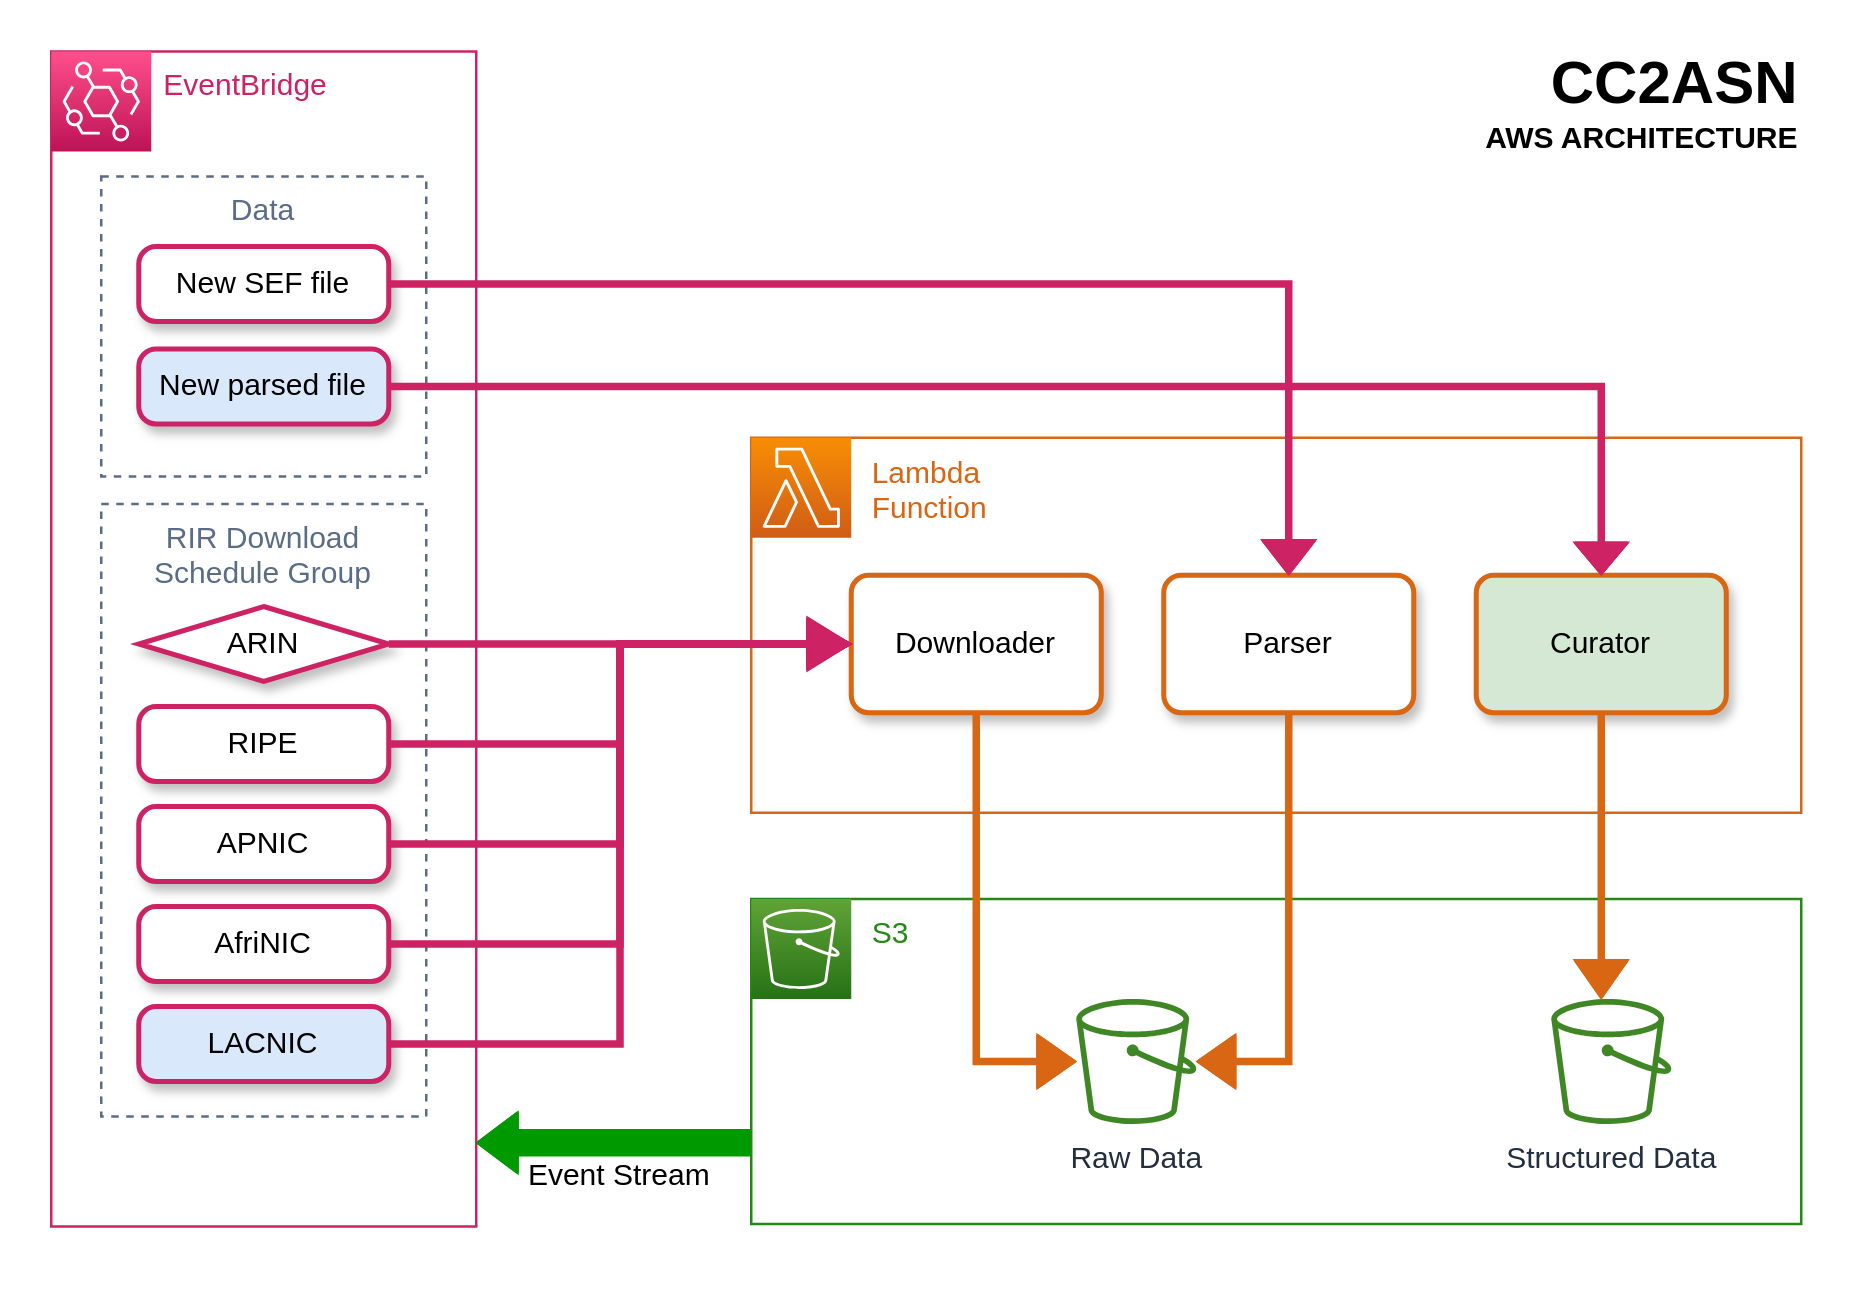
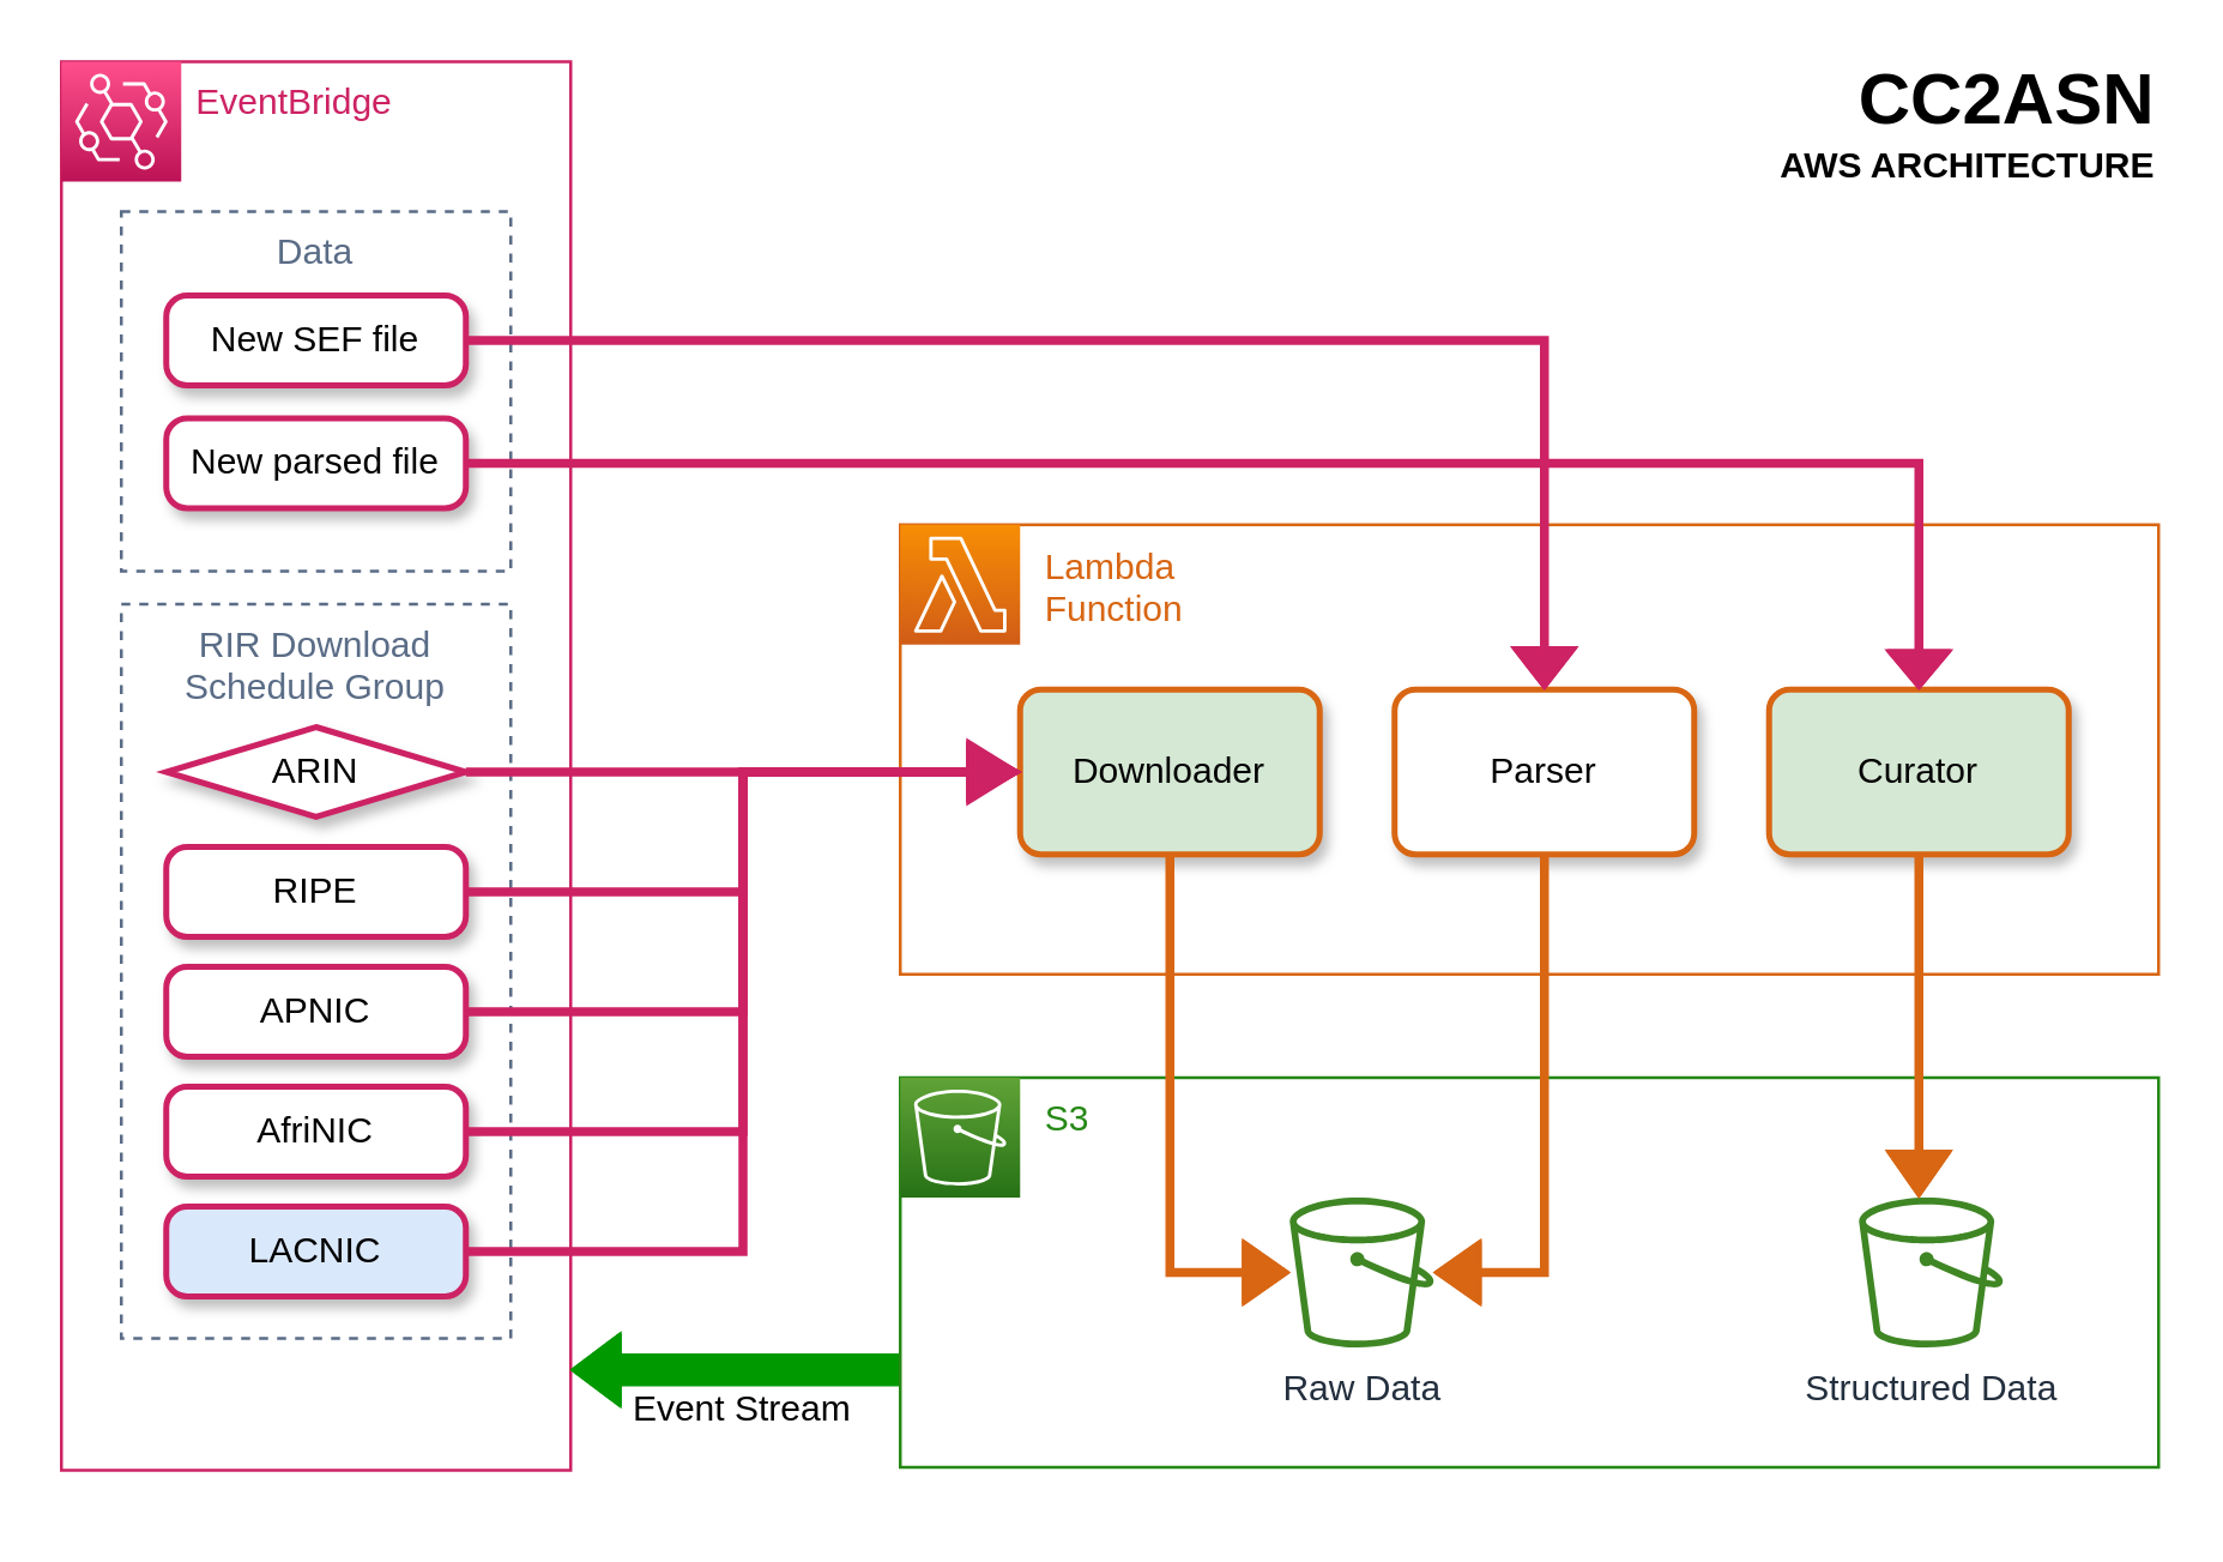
- <mxCell id="6" value="&lt;font style=&quot;font-size: 12px;&quot;&gt;New parsed file&lt;/font&gt;" style="rounded=1;whiteSpace=wrap;html=1;absoluteArcSize=1;arcSize=14;strokeWidth=2;strokeColor=#CD2264;shadow=1;fillColor=#dae8fc;" vertex="1" parent="2"><mxGeometry x="35" y="119" width="100" height="30" as="geometry" /></mxCell>
+ <mxCell id="6" value="&lt;font style=&quot;font-size: 12px;&quot;&gt;New parsed file&lt;/font&gt;" style="rounded=1;whiteSpace=wrap;html=1;absoluteArcSize=1;arcSize=14;strokeWidth=2;strokeColor=#CD2264;shadow=1;" vertex="1" parent="2"><mxGeometry x="35" y="119" width="100" height="30" as="geometry" /></mxCell>
- <mxCell id="16" value="Downloader" style="rounded=1;whiteSpace=wrap;html=1;absoluteArcSize=1;arcSize=14;strokeWidth=2;shadow=1;strokeColor=#D86613;" parent="14" vertex="1"><mxGeometry x="40" y="55" width="100" height="55" as="geometry" /></mxCell>
+ <mxCell id="16" value="Downloader" style="rounded=1;whiteSpace=wrap;html=1;absoluteArcSize=1;arcSize=14;strokeWidth=2;shadow=1;strokeColor=#D86613;fillColor=#d5e8d4;" parent="14" vertex="1"><mxGeometry x="40" y="55" width="100" height="55" as="geometry" /></mxCell>
